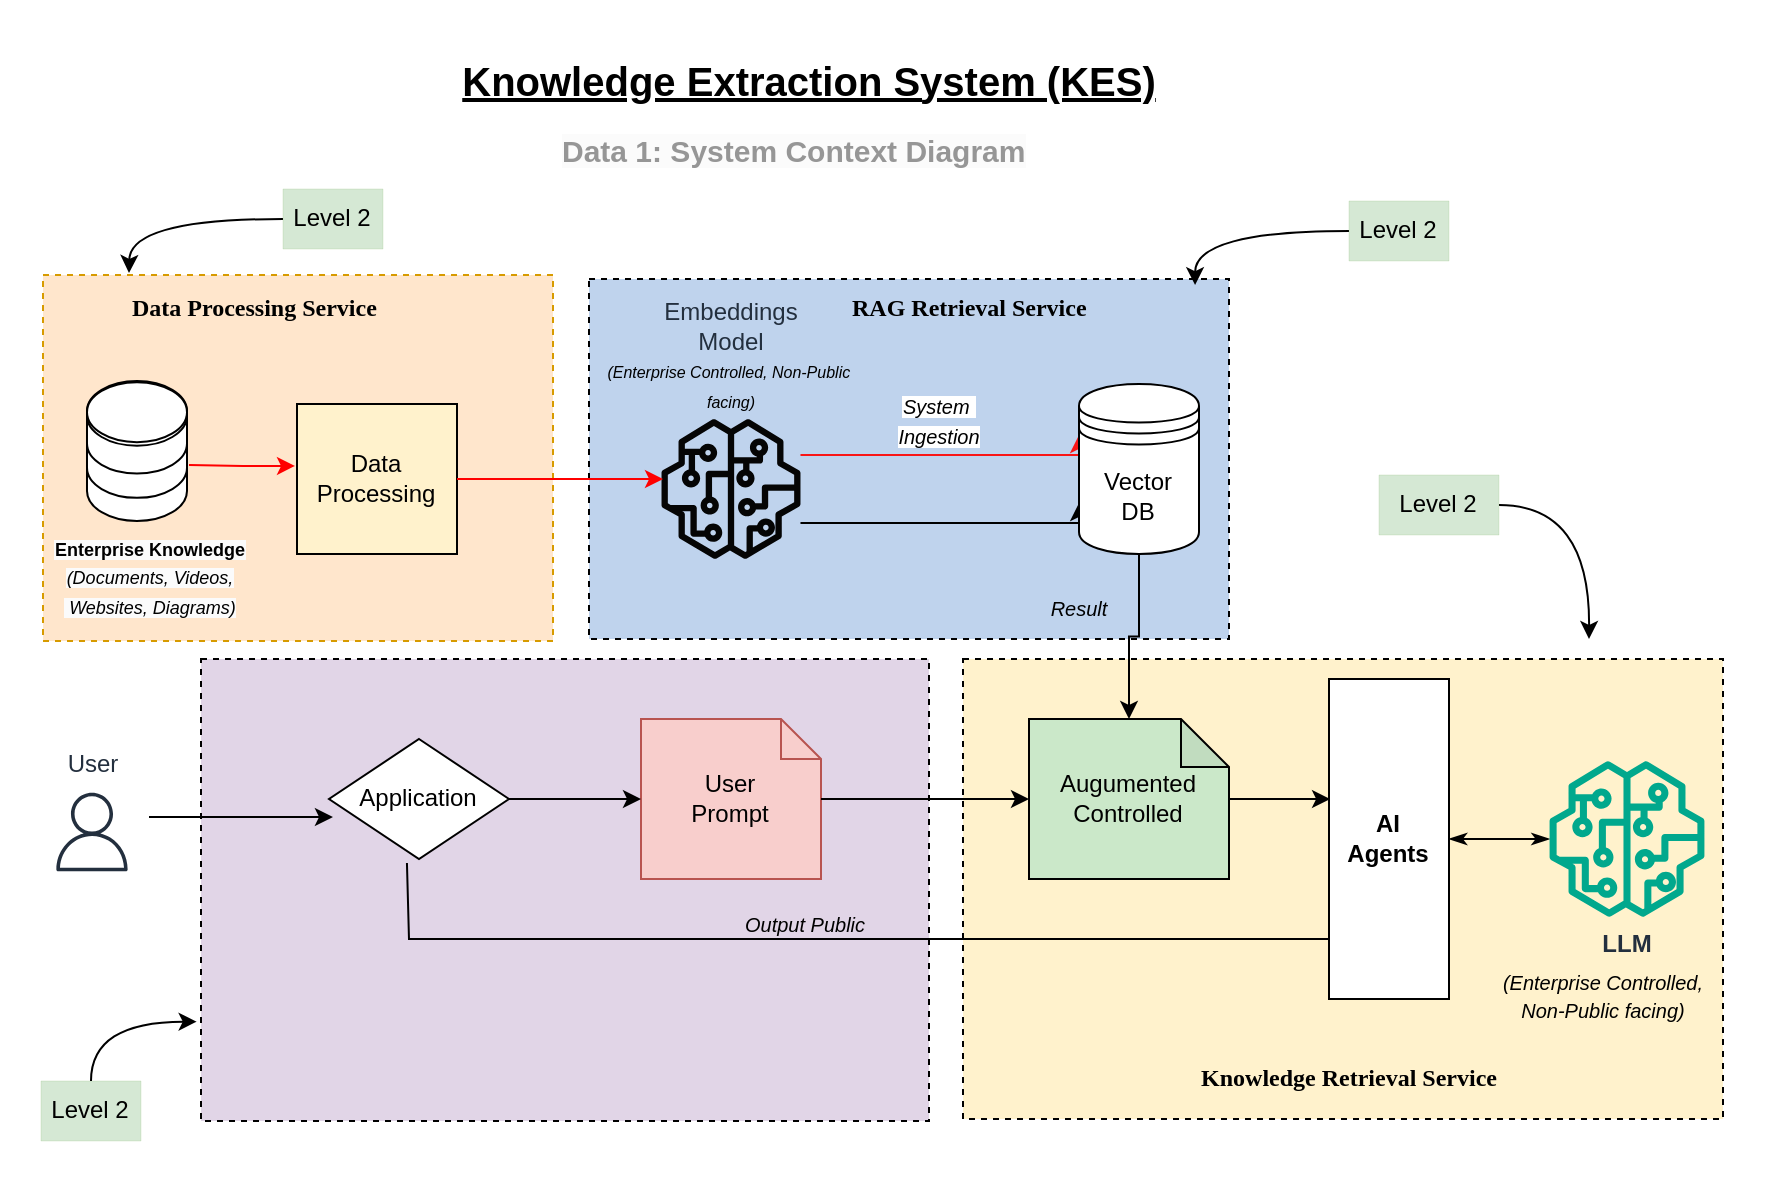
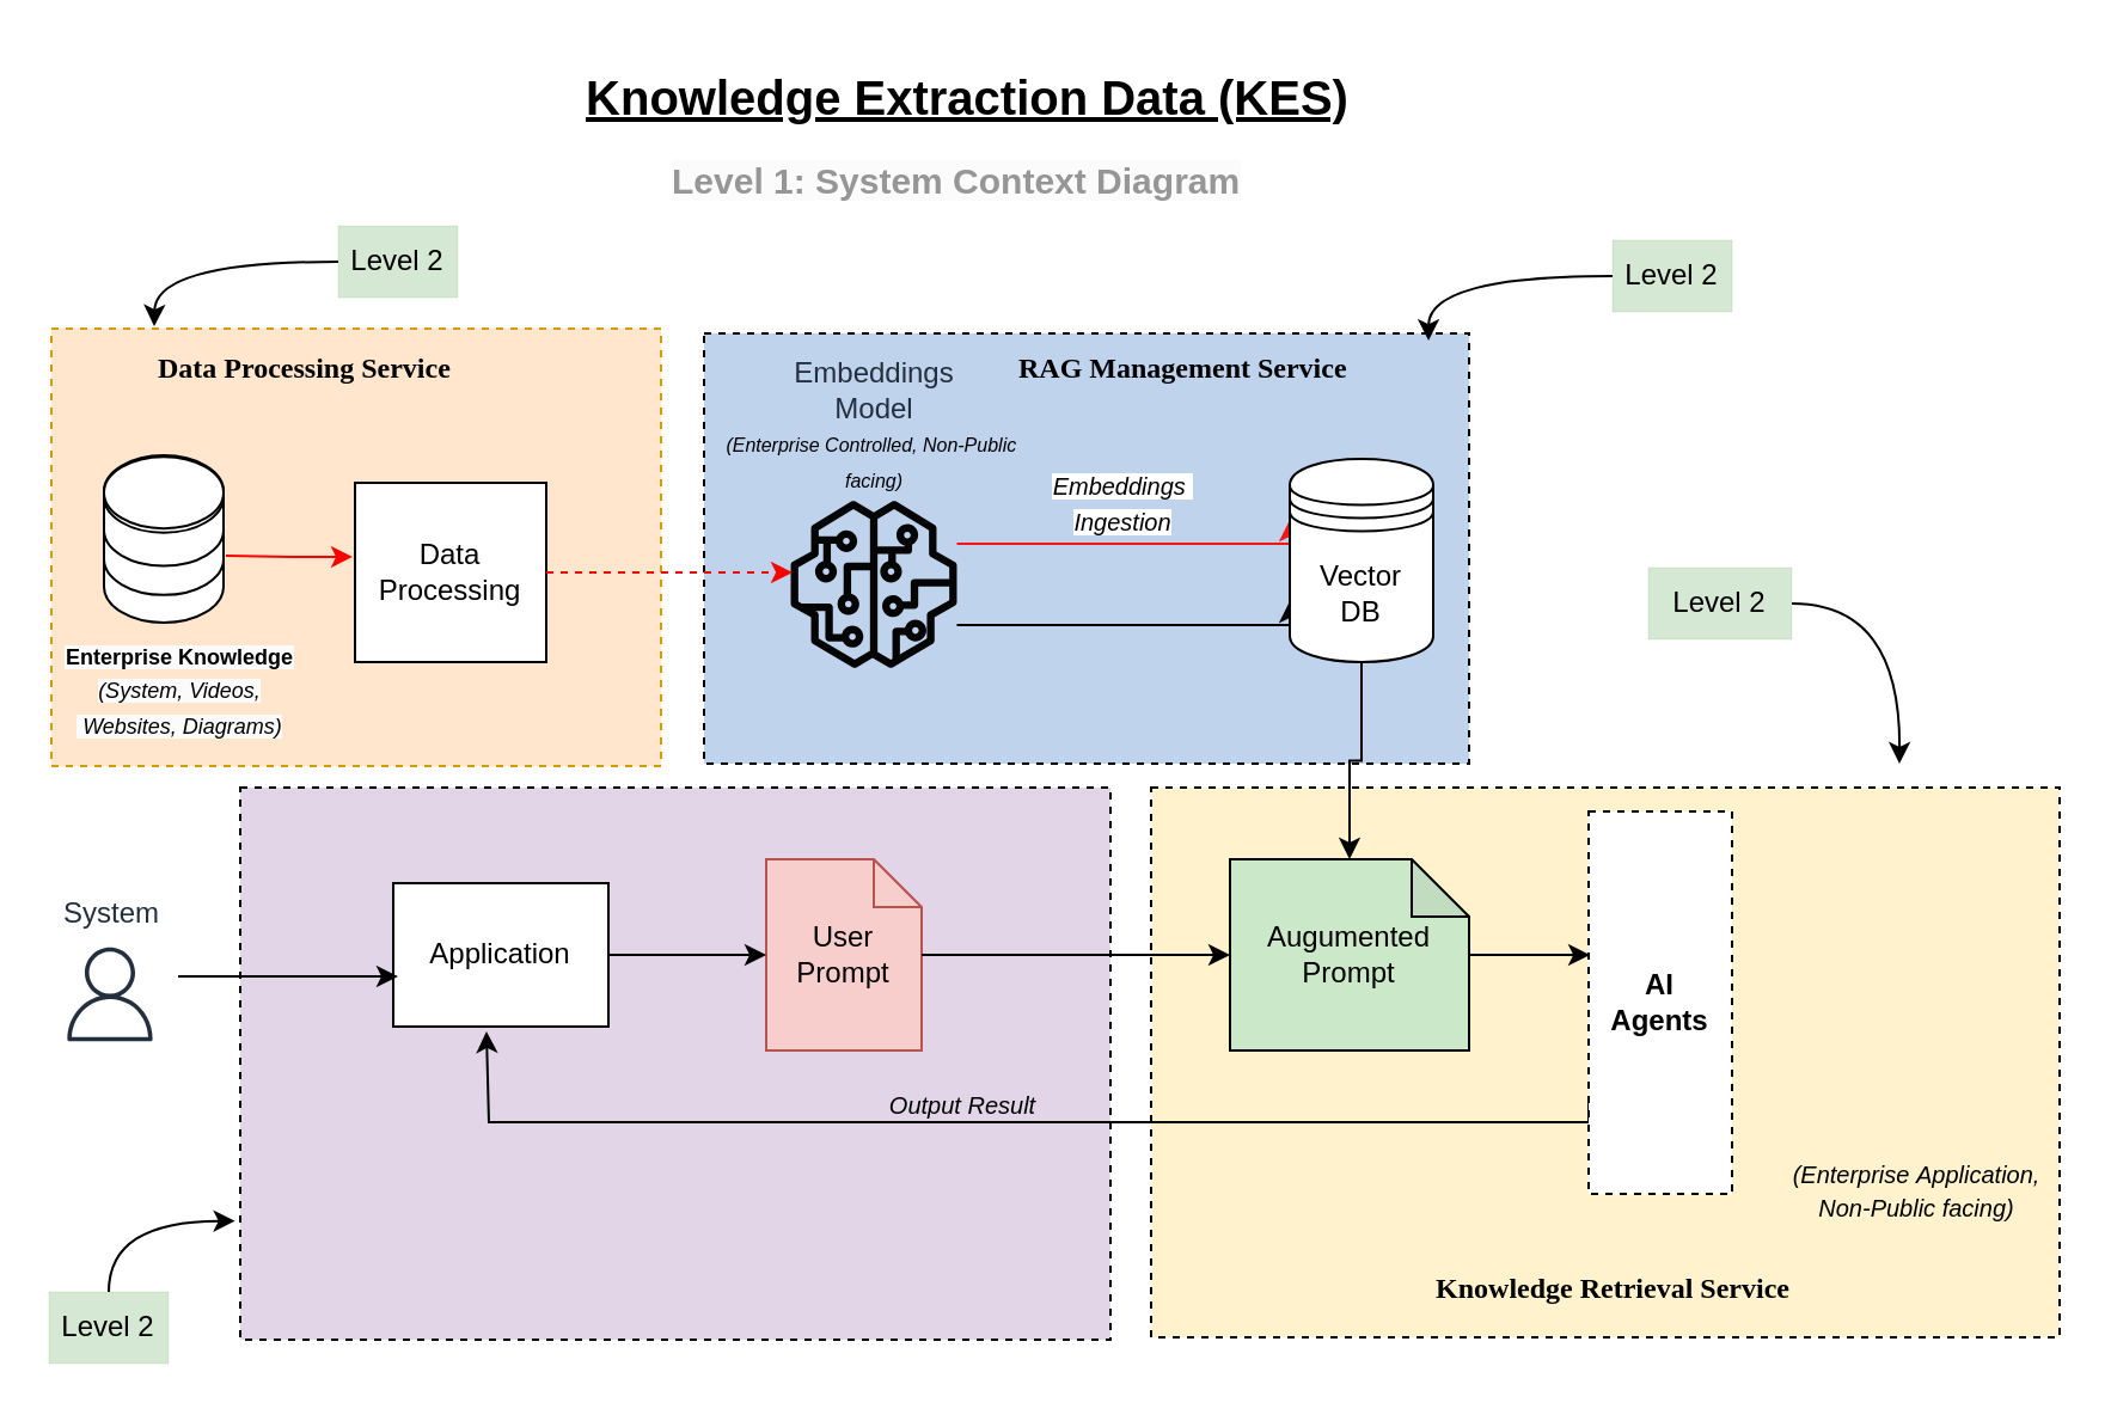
- <mxCell id="25" value="&lt;font style=&quot;font-size: 20px;&quot;&gt;&lt;b&gt;&lt;u&gt;&lt;span style=&quot;background-color: initial;&quot;&gt;Knowledge Extraction System (KES)&lt;/span&gt;&lt;/u&gt;&lt;/b&gt;&lt;/font&gt;" style="text;html=1;align=center;verticalAlign=middle;resizable=0;points=[];autosize=1;strokeColor=none;fillColor=none;" parent="1" vertex="1"><mxGeometry x="219" width="370" height="40" as="geometry" y="20" /></mxCell>
+ <mxCell id="25" value="&lt;font style=&quot;font-size: 20px;&quot;&gt;&lt;b&gt;&lt;u&gt;&lt;span style=&quot;background-color: initial;&quot;&gt;Knowledge Extraction Data (KES)&lt;/span&gt;&lt;/u&gt;&lt;/b&gt;&lt;/font&gt;" style="text;html=1;align=center;verticalAlign=middle;resizable=0;points=[];autosize=1;strokeColor=none;fillColor=none;" parent="1" vertex="1"><mxGeometry x="219" width="370" height="40" as="geometry" y="20" /></mxCell>
- <mxCell id="40" value="&lt;b style=&quot;forced-color-adjust: none; font-family: Helvetica; font-size: 15px; font-style: normal; font-variant-ligatures: normal; font-variant-caps: normal; letter-spacing: normal; orphans: 2; text-align: center; text-indent: 0px; text-transform: none; widows: 2; word-spacing: 0px; -webkit-text-stroke-width: 0px; white-space: nowrap; background-color: rgb(251, 251, 251);&quot;&gt;&lt;span style=&quot;forced-color-adjust: none; font-size: 15px;&quot;&gt;&lt;span style=&quot;forced-color-adjust: none; background-color: initial; font-size: 15px;&quot;&gt;Data 1: System Context Diagram&lt;/span&gt;&lt;/span&gt;&lt;/b&gt;" style="text;whiteSpace=wrap;html=1;fontColor=#969696;fontStyle=0;fontSize=15;" parent="1" vertex="1"><mxGeometry x="279" y="60" width="250" height="30" as="geometry" /></mxCell>
+ <mxCell id="40" value="&lt;b style=&quot;forced-color-adjust: none; font-family: Helvetica; font-size: 15px; font-style: normal; font-variant-ligatures: normal; font-variant-caps: normal; letter-spacing: normal; orphans: 2; text-align: center; text-indent: 0px; text-transform: none; widows: 2; word-spacing: 0px; -webkit-text-stroke-width: 0px; white-space: nowrap; background-color: rgb(251, 251, 251);&quot;&gt;&lt;span style=&quot;forced-color-adjust: none; font-size: 15px;&quot;&gt;&lt;span style=&quot;forced-color-adjust: none; background-color: initial; font-size: 15px;&quot;&gt;Level 1: System Context Diagram&lt;/span&gt;&lt;/span&gt;&lt;/b&gt;" style="text;whiteSpace=wrap;html=1;fontColor=#969696;fontStyle=0;fontSize=15;" parent="1" vertex="1"><mxGeometry x="279" y="60" width="250" height="30" as="geometry" /></mxCell>
- <mxCell id="28" value="&lt;b&gt;&lt;font face=&quot;Verdana&quot;&gt;RAG Retrieval Service&lt;/font&gt;&lt;/b&gt;" style="text;html=1;align=left;verticalAlign=middle;resizable=0;points=[];autosize=1;strokeColor=none;fillColor=none;" parent="1" vertex="1"><mxGeometry x="424" y="139" width="200" height="30" as="geometry" /></mxCell>
+ <mxCell id="28" value="&lt;b&gt;&lt;font face=&quot;Verdana&quot;&gt;RAG Management Service&lt;/font&gt;&lt;/b&gt;" style="text;html=1;align=left;verticalAlign=middle;resizable=0;points=[];autosize=1;strokeColor=none;fillColor=none;" parent="1" vertex="1"><mxGeometry x="424" y="139" width="200" height="30" as="geometry" /></mxCell>
- <mxCell id="17" value="&lt;i style=&quot;font-size: 10px;&quot;&gt;&lt;span style=&quot;background-color: rgb(255, 255, 255);&quot;&gt;System&amp;nbsp;&lt;/span&gt;&lt;br style=&quot;&quot;&gt;&lt;span style=&quot;background-color: rgb(255, 255, 255);&quot;&gt;Ingestion&lt;/span&gt;&lt;/i&gt;" style="text;html=1;align=center;verticalAlign=middle;resizable=0;points=[];autosize=1;strokeColor=none;fillColor=none;" parent="1" vertex="1"><mxGeometry x="429" y="190" width="80" height="40" as="geometry" /></mxCell>
+ <mxCell id="17" value="&lt;i style=&quot;font-size: 10px;&quot;&gt;&lt;span style=&quot;background-color: rgb(255, 255, 255);&quot;&gt;Embeddings&amp;nbsp;&lt;/span&gt;&lt;br style=&quot;&quot;&gt;&lt;span style=&quot;background-color: rgb(255, 255, 255);&quot;&gt;Ingestion&lt;/span&gt;&lt;/i&gt;" style="text;html=1;align=center;verticalAlign=middle;resizable=0;points=[];autosize=1;strokeColor=none;fillColor=none;" parent="1" vertex="1"><mxGeometry x="429" y="190" width="80" height="40" as="geometry" /></mxCell>
- <mxCell id="20" value="Data &lt;br&gt;Processing" style="rounded=0;whiteSpace=wrap;html=1;fillColor=#fff2cc;" parent="1" vertex="1"><mxGeometry x="148" y="201.5" width="80" height="75" as="geometry" /></mxCell>
+ <mxCell id="20" value="Data &lt;br&gt;Processing" style="rounded=0;whiteSpace=wrap;html=1;" parent="1" vertex="1"><mxGeometry x="148" y="201.5" width="80" height="75" as="geometry" /></mxCell>
- <mxCell id="47" style="edgeStyle=orthogonalEdgeStyle;rounded=0;orthogonalLoop=1;jettySize=auto;html=1;entryX=0.011;entryY=0.429;entryDx=0;entryDy=0;entryPerimeter=0;strokeColor=#ff0000;" edge="1" parent="1" source="20" target="8"><mxGeometry relative="1" as="geometry" /></mxCell>
+ <mxCell id="47" style="edgeStyle=orthogonalEdgeStyle;rounded=0;orthogonalLoop=1;jettySize=auto;html=1;entryX=0.011;entryY=0.429;entryDx=0;entryDy=0;entryPerimeter=0;strokeColor=#ff0000;dashed=1;" edge="1" parent="1" source="20" target="8"><mxGeometry relative="1" as="geometry" /></mxCell>
- <mxCell id="18" value="&lt;i style=&quot;font-size: 10px;&quot;&gt;Result&lt;/i&gt;" style="text;html=1;align=center;verticalAlign=middle;resizable=0;points=[];autosize=1;strokeColor=none;fillColor=none;fontSize=10;" parent="1" vertex="1"><mxGeometry x="514" y="289" width="50" height="30" as="geometry" /></mxCell>
- <mxCell id="37" value="&lt;b&gt;&lt;span style=&quot;color: rgb(0, 0, 0); font-family: Helvetica; font-size: 9px; font-style: normal; font-variant-ligatures: normal; font-variant-caps: normal; letter-spacing: normal; orphans: 2; text-indent: 0px; text-transform: none; widows: 2; word-spacing: 0px; -webkit-text-stroke-width: 0px; white-space: nowrap; background-color: rgb(251, 251, 251); text-decoration-thickness: initial; text-decoration-style: initial; text-decoration-color: initial; float: none; display: inline !important;&quot;&gt;Enterprise Knowledge&lt;/span&gt;&lt;br style=&quot;forced-color-adjust: none; color: rgb(0, 0, 0); font-family: Helvetica; font-size: 9px; font-style: normal; font-variant-ligatures: normal; font-variant-caps: normal; letter-spacing: normal; orphans: 2; text-indent: 0px; text-transform: none; widows: 2; word-spacing: 0px; -webkit-text-stroke-width: 0px; white-space: nowrap; background-color: rgb(251, 251, 251); text-decoration-thickness: initial; text-decoration-style: initial; text-decoration-color: initial;&quot;&gt;&lt;/b&gt;&lt;i style=&quot;forced-color-adjust: none; color: rgb(0, 0, 0); font-family: Helvetica; font-size: 9px; font-variant-ligatures: normal; font-variant-caps: normal; font-weight: 400; letter-spacing: normal; orphans: 2; text-indent: 0px; text-transform: none; widows: 2; word-spacing: 0px; -webkit-text-stroke-width: 0px; white-space: nowrap; background-color: rgb(251, 251, 251); text-decoration-thickness: initial; text-decoration-style: initial; text-decoration-color: initial;&quot;&gt;(Documents, Videos,&lt;br style=&quot;forced-color-adjust: none;&quot;&gt;&amp;nbsp;Websites, Diagrams)&lt;/i&gt;" style="text;whiteSpace=wrap;html=1;align=center;" parent="1" vertex="1"><mxGeometry x="21" y="260" width="108" height="57" as="geometry" /></mxCell>
+ <mxCell id="37" value="&lt;b&gt;&lt;span style=&quot;color: rgb(0, 0, 0); font-family: Helvetica; font-size: 9px; font-style: normal; font-variant-ligatures: normal; font-variant-caps: normal; letter-spacing: normal; orphans: 2; text-indent: 0px; text-transform: none; widows: 2; word-spacing: 0px; -webkit-text-stroke-width: 0px; white-space: nowrap; background-color: rgb(251, 251, 251); text-decoration-thickness: initial; text-decoration-style: initial; text-decoration-color: initial; float: none; display: inline !important;&quot;&gt;Enterprise Knowledge&lt;/span&gt;&lt;br style=&quot;forced-color-adjust: none; color: rgb(0, 0, 0); font-family: Helvetica; font-size: 9px; font-style: normal; font-variant-ligatures: normal; font-variant-caps: normal; letter-spacing: normal; orphans: 2; text-indent: 0px; text-transform: none; widows: 2; word-spacing: 0px; -webkit-text-stroke-width: 0px; white-space: nowrap; background-color: rgb(251, 251, 251); text-decoration-thickness: initial; text-decoration-style: initial; text-decoration-color: initial;&quot;&gt;&lt;/b&gt;&lt;i style=&quot;forced-color-adjust: none; color: rgb(0, 0, 0); font-family: Helvetica; font-size: 9px; font-variant-ligatures: normal; font-variant-caps: normal; font-weight: 400; letter-spacing: normal; orphans: 2; text-indent: 0px; text-transform: none; widows: 2; word-spacing: 0px; -webkit-text-stroke-width: 0px; white-space: nowrap; background-color: rgb(251, 251, 251); text-decoration-thickness: initial; text-decoration-style: initial; text-decoration-color: initial;&quot;&gt;(System, Videos,&lt;br style=&quot;forced-color-adjust: none;&quot;&gt;&amp;nbsp;Websites, Diagrams)&lt;/i&gt;" style="text;whiteSpace=wrap;html=1;align=center;" parent="1" vertex="1"><mxGeometry x="21" y="260" width="108" height="57" as="geometry" /></mxCell>
- <mxCell id="15" value="User" style="sketch=0;outlineConnect=0;fontColor=#232F3E;gradientColor=none;strokeColor=#232F3E;fillColor=#ffffff;dashed=0;verticalLabelPosition=top;verticalAlign=bottom;align=center;html=1;fontSize=12;fontStyle=0;aspect=fixed;shape=mxgraph.aws4.resourceIcon;resIcon=mxgraph.aws4.user;labelPosition=center;" parent="1" vertex="1"><mxGeometry x="21" y="391" width="49" height="49" as="geometry" /></mxCell>
+ <mxCell id="15" value="System" style="sketch=0;outlineConnect=0;fontColor=#232F3E;gradientColor=none;strokeColor=#232F3E;fillColor=#ffffff;dashed=0;verticalLabelPosition=top;verticalAlign=bottom;align=center;html=1;fontSize=12;fontStyle=0;aspect=fixed;shape=mxgraph.aws4.resourceIcon;resIcon=mxgraph.aws4.user;labelPosition=center;" parent="1" vertex="1"><mxGeometry x="21" y="391" width="49" height="49" as="geometry" /></mxCell>
- <mxCell id="26" value="Application" style="rhombus;whiteSpace=wrap;html=1;" parent="1" vertex="1"><mxGeometry x="164" y="369" width="90" height="60" as="geometry" /></mxCell>
+ <mxCell id="26" value="Application" style="rounded=0;whiteSpace=wrap;html=1;" parent="1" vertex="1"><mxGeometry x="164" y="369" width="90" height="60" as="geometry" /></mxCell>
- <mxCell id="14" value="User &lt;br&gt;Prompt" style="shape=note;size=20;whiteSpace=wrap;html=1;fillColor=#f8cecc;strokeColor=#b85450;" parent="1" vertex="1"><mxGeometry x="320" y="359" width="90" height="80" as="geometry" /></mxCell>
+ <mxCell id="14" value="User &lt;br&gt;Prompt" style="shape=note;size=20;whiteSpace=wrap;html=1;fillColor=#f8cecc;strokeColor=#b85450;" parent="1" vertex="1"><mxGeometry x="320" y="359" width="65" height="80" as="geometry" /></mxCell>
- <mxCell id="13" value="Augumented&lt;br&gt;Controlled" style="shape=note;whiteSpace=wrap;html=1;backgroundOutline=1;darkOpacity=0.05;fillColor=#cbe8c9;align=center;size=24;" parent="1" vertex="1"><mxGeometry x="514" y="359" width="100" height="80" as="geometry" /></mxCell>
+ <mxCell id="13" value="Augumented&lt;br&gt;Prompt" style="shape=note;whiteSpace=wrap;html=1;backgroundOutline=1;darkOpacity=0.05;fillColor=#cbe8c9;align=center;size=24;" parent="1" vertex="1"><mxGeometry x="514" y="359" width="100" height="80" as="geometry" /></mxCell>
- <mxCell id="12" value="&lt;b&gt;AI&lt;br&gt;Agents&lt;/b&gt;" style="rounded=0;whiteSpace=wrap;html=1;" parent="1" vertex="1"><mxGeometry x="664" y="339" width="60" height="160" as="geometry" /></mxCell>
+ <mxCell id="12" value="&lt;b&gt;AI&lt;br&gt;Agents&lt;/b&gt;" style="rounded=0;whiteSpace=wrap;html=1;dashed=1;" parent="1" vertex="1"><mxGeometry x="664" y="339" width="60" height="160" as="geometry" /></mxCell>
- <mxCell id="11" value="" style="edgeStyle=orthogonalEdgeStyle;rounded=0;orthogonalLoop=1;jettySize=auto;html=1;startArrow=classicThin;startFill=1;endArrow=classicThin;endFill=1;" edge="1" parent="1" source="12" target="45"><mxGeometry relative="1" as="geometry" /></mxCell>
- <mxCell id="45" value="&lt;b&gt;LLM&lt;/b&gt;" style="sketch=0;outlineConnect=0;fontColor=#232F3E;gradientColor=none;fillColor=#01A88D;strokeColor=none;dashed=0;verticalLabelPosition=bottom;verticalAlign=top;align=center;html=1;fontSize=12;fontStyle=0;aspect=fixed;pointerEvents=1;shape=mxgraph.aws4.sagemaker_model;" vertex="1" parent="1"><mxGeometry x="774" y="380" width="78" height="78" as="geometry" /></mxCell>
- <mxCell id="10" style="edgeStyle=orthogonalEdgeStyle;rounded=0;orthogonalLoop=1;jettySize=auto;html=1;exitX=0;exitY=0.75;exitDx=0;exitDy=0;entryX=0.433;entryY=1.033;entryDx=0;entryDy=0;entryPerimeter=0;endArrow=none;" parent="1" source="12" target="26" edge="1"><mxGeometry relative="1" as="geometry"><mxPoint x="204" y="439" as="targetPoint" /><Array as="points"><mxPoint x="664" y="469" /><mxPoint x="204" y="469" /></Array></mxGeometry></mxCell>
+ <mxCell id="10" style="edgeStyle=orthogonalEdgeStyle;rounded=0;orthogonalLoop=1;jettySize=auto;html=1;exitX=0;exitY=0.75;exitDx=0;exitDy=0;entryX=0.433;entryY=1.033;entryDx=0;entryDy=0;entryPerimeter=0;" parent="1" source="12" target="26" edge="1"><mxGeometry relative="1" as="geometry"><mxPoint x="204" y="439" as="targetPoint" /><Array as="points"><mxPoint x="664" y="469" /><mxPoint x="204" y="469" /></Array></mxGeometry></mxCell>
- <mxCell id="19" value="&lt;i style=&quot;font-size: 10px;&quot;&gt;Output Public&lt;/i&gt;" style="text;html=1;align=center;verticalAlign=middle;resizable=0;points=[];autosize=1;strokeColor=none;fillColor=none;fontSize=10;" parent="1" vertex="1"><mxGeometry x="362" y="447" width="80" height="30" as="geometry" /></mxCell>
+ <mxCell id="19" value="&lt;i style=&quot;font-size: 10px;&quot;&gt;Output Result&lt;/i&gt;" style="text;html=1;align=center;verticalAlign=middle;resizable=0;points=[];autosize=1;strokeColor=none;fillColor=none;fontSize=10;" parent="1" vertex="1"><mxGeometry x="362" y="447" width="80" height="30" as="geometry" /></mxCell>
- <mxCell id="46" value="&lt;div&gt;&lt;span style=&quot;text-wrap: nowrap;&quot;&gt;&lt;i style=&quot;font-size: x-small;&quot;&gt;(Enterprise&amp;nbsp;&lt;/i&gt;&lt;/span&gt;&lt;i style=&quot;background-color: initial; text-wrap: nowrap; font-size: x-small;&quot;&gt;Controlled,&lt;/i&gt;&lt;/div&gt;&lt;div&gt;&lt;i style=&quot;background-color: initial; text-wrap: nowrap; font-size: x-small;&quot;&gt;Non-Public facing)&lt;/i&gt;&lt;/div&gt;" style="text;whiteSpace=wrap;html=1;align=center;" vertex="1" parent="1"><mxGeometry x="749" y="477" width="105" height="50" as="geometry" /></mxCell>
+ <mxCell id="46" value="&lt;div&gt;&lt;span style=&quot;text-wrap: nowrap;&quot;&gt;&lt;i style=&quot;font-size: x-small;&quot;&gt;(Enterprise&amp;nbsp;&lt;/i&gt;&lt;/span&gt;&lt;i style=&quot;background-color: initial; text-wrap: nowrap; font-size: x-small;&quot;&gt;Application,&lt;/i&gt;&lt;/div&gt;&lt;div&gt;&lt;i style=&quot;background-color: initial; text-wrap: nowrap; font-size: x-small;&quot;&gt;Non-Public facing)&lt;/i&gt;&lt;/div&gt;" style="text;whiteSpace=wrap;html=1;align=center;" vertex="1" parent="1"><mxGeometry x="749" y="477" width="105" height="50" as="geometry" /></mxCell>
